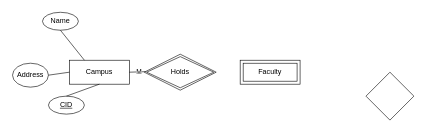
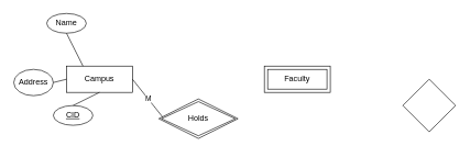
- <mxCell id="2" value="Campus" style="rounded=0;whiteSpace=wrap;html=1;hachureGap=4;" vertex="1" parent="1"><mxGeometry x="115" y="100" width="100" height="40" as="geometry" /></mxCell>
+ <mxCell id="2" value="Campus" style="rounded=0;whiteSpace=wrap;html=1;hachureGap=4;" vertex="1" parent="1"><mxGeometry x="100" y="100" width="100" height="40" as="geometry" /></mxCell>
- <mxCell id="5" value="Holds" style="shape=rhombus;double=1;perimeter=rhombusPerimeter;whiteSpace=wrap;html=1;align=center;" vertex="1" parent="1"><mxGeometry x="240" y="90" width="120" height="60" as="geometry" /></mxCell>
+ <mxCell id="5" value="Holds" style="shape=rhombus;double=1;perimeter=rhombusPerimeter;whiteSpace=wrap;html=1;align=center;" vertex="1" parent="1"><mxGeometry x="240" y="150" width="120" height="60" as="geometry" /></mxCell>
